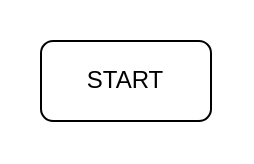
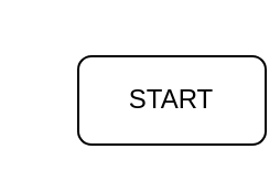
- <mxCell id="2" value="START" style="rounded=1;whiteSpace=wrap;html=1;" vertex="1" parent="1"><mxGeometry x="20" y="20" width="85" height="40" as="geometry" /></mxCell>
+ <mxCell id="2" value="START" style="rounded=1;whiteSpace=wrap;html=1;" vertex="1" parent="1"><mxGeometry x="35" y="25" width="85" height="40" as="geometry" /></mxCell>
